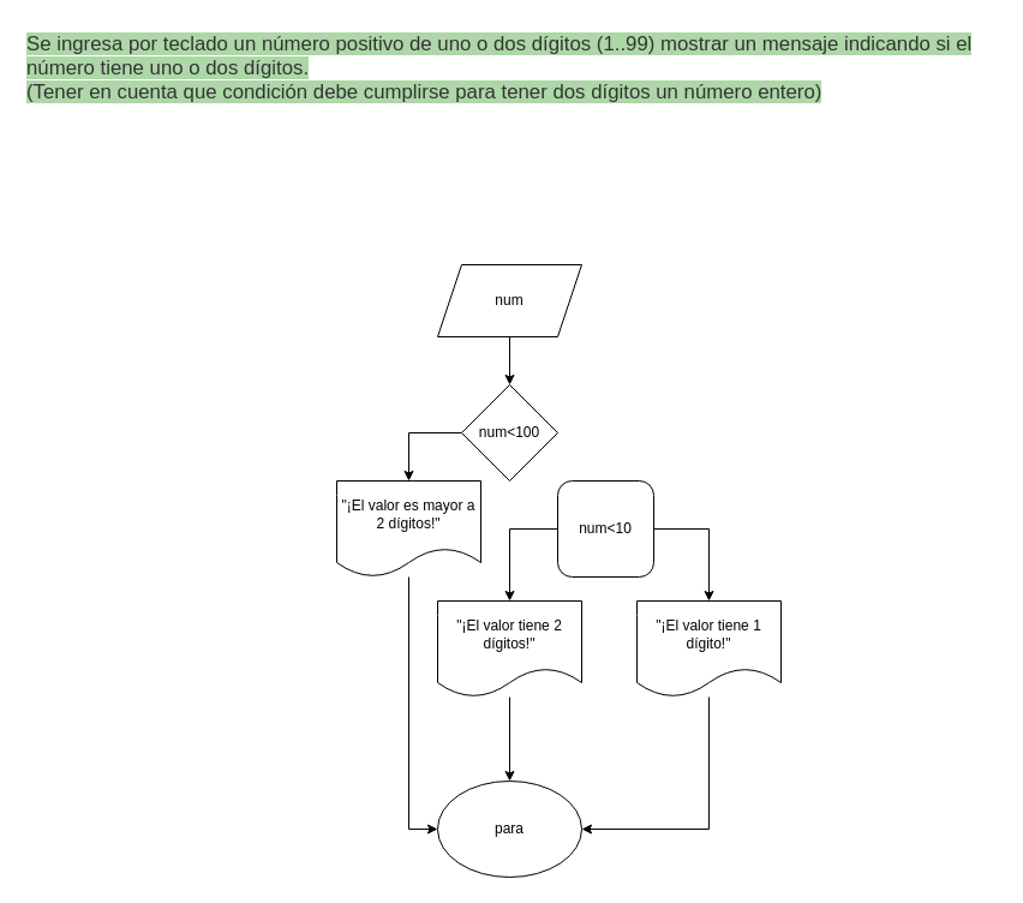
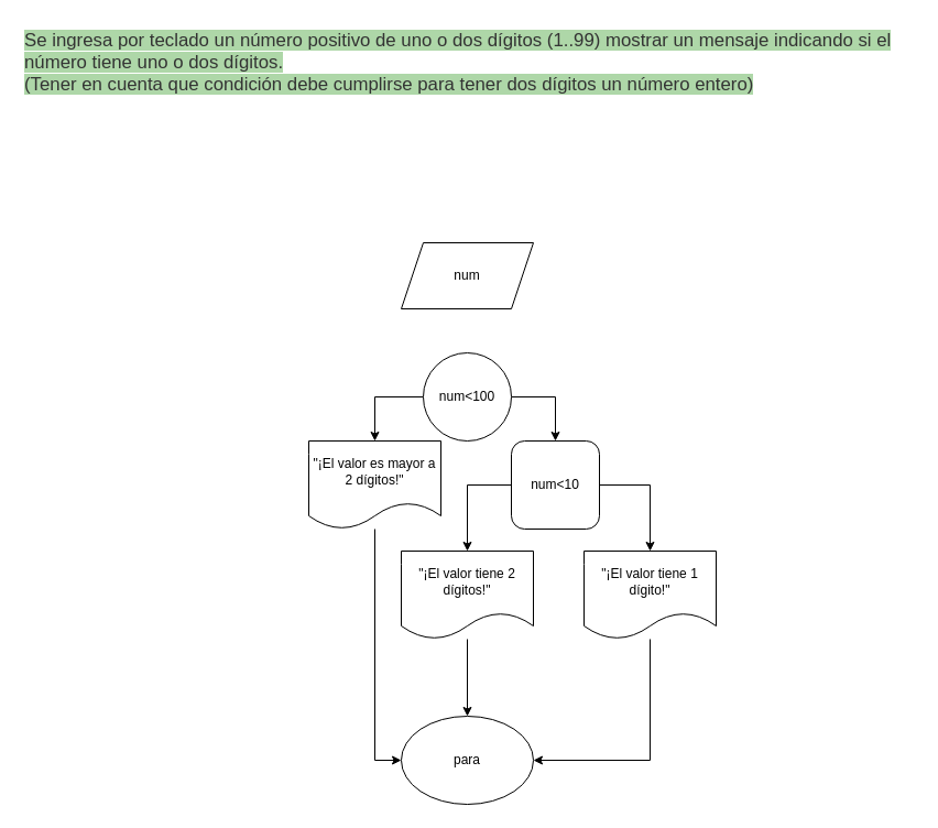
- <mxCell id="3" value="" style="edgeStyle=orthogonalEdgeStyle;rounded=0;orthogonalLoop=1;jettySize=auto;html=1;" edge="1" parent="1" source="4" target="7"><mxGeometry relative="1" as="geometry" /></mxCell>
- <mxCell id="7" value="num&amp;lt;100" style="rhombus;whiteSpace=wrap;html=1;" vertex="1" parent="1"><mxGeometry x="384" y="320" width="80" height="80" as="geometry" /></mxCell>
+ <mxCell id="7" value="num&amp;lt;100" style="ellipse;whiteSpace=wrap;html=1;" vertex="1" parent="1"><mxGeometry x="384" y="320" width="80" height="80" as="geometry" /></mxCell>
+ <mxCell id="6" style="edgeStyle=orthogonalEdgeStyle;rounded=0;orthogonalLoop=1;jettySize=auto;html=1;exitX=1;exitY=0.5;exitDx=0;exitDy=0;entryX=0.5;entryY=0;entryDx=0;entryDy=0;" edge="1" parent="1" source="7" target="10"><mxGeometry relative="1" as="geometry" /></mxCell>
